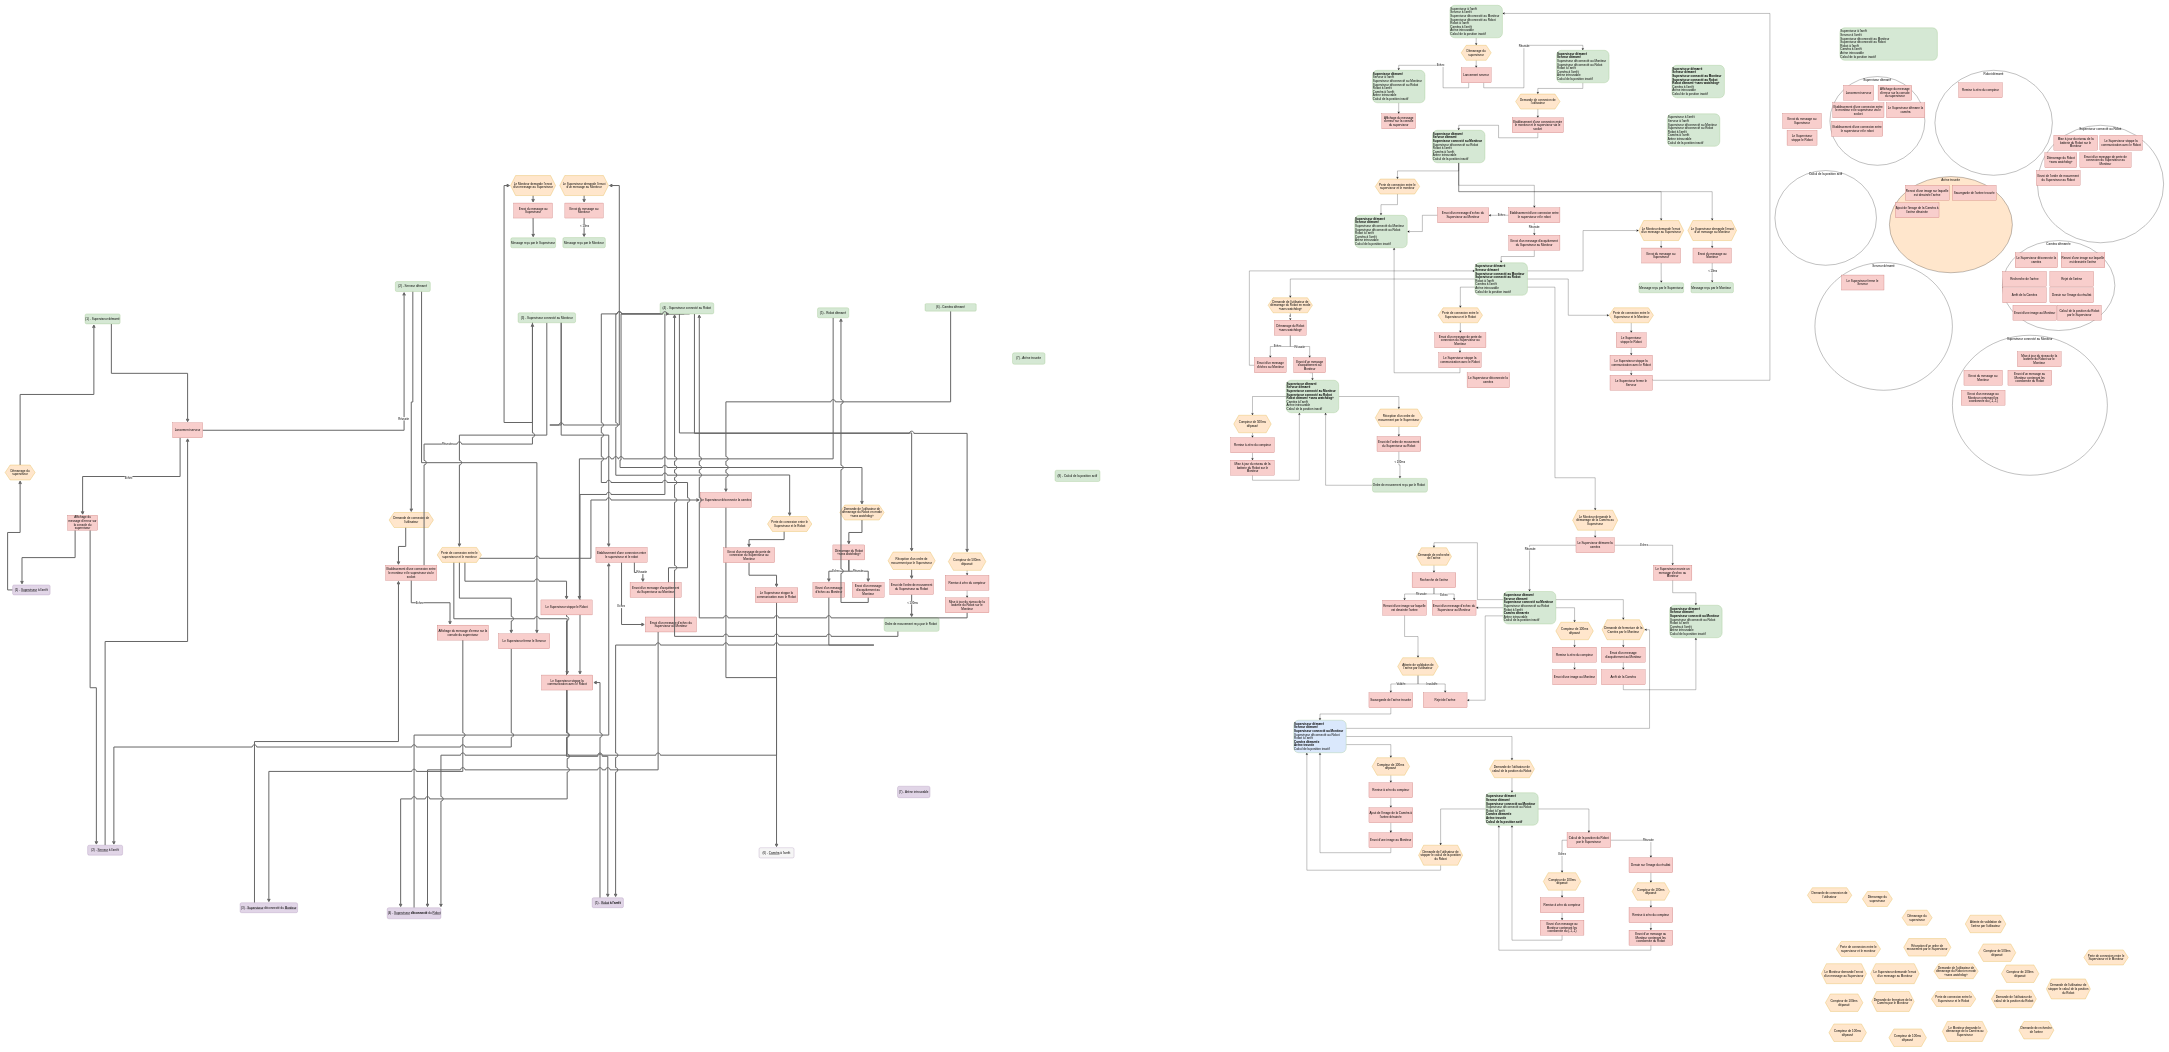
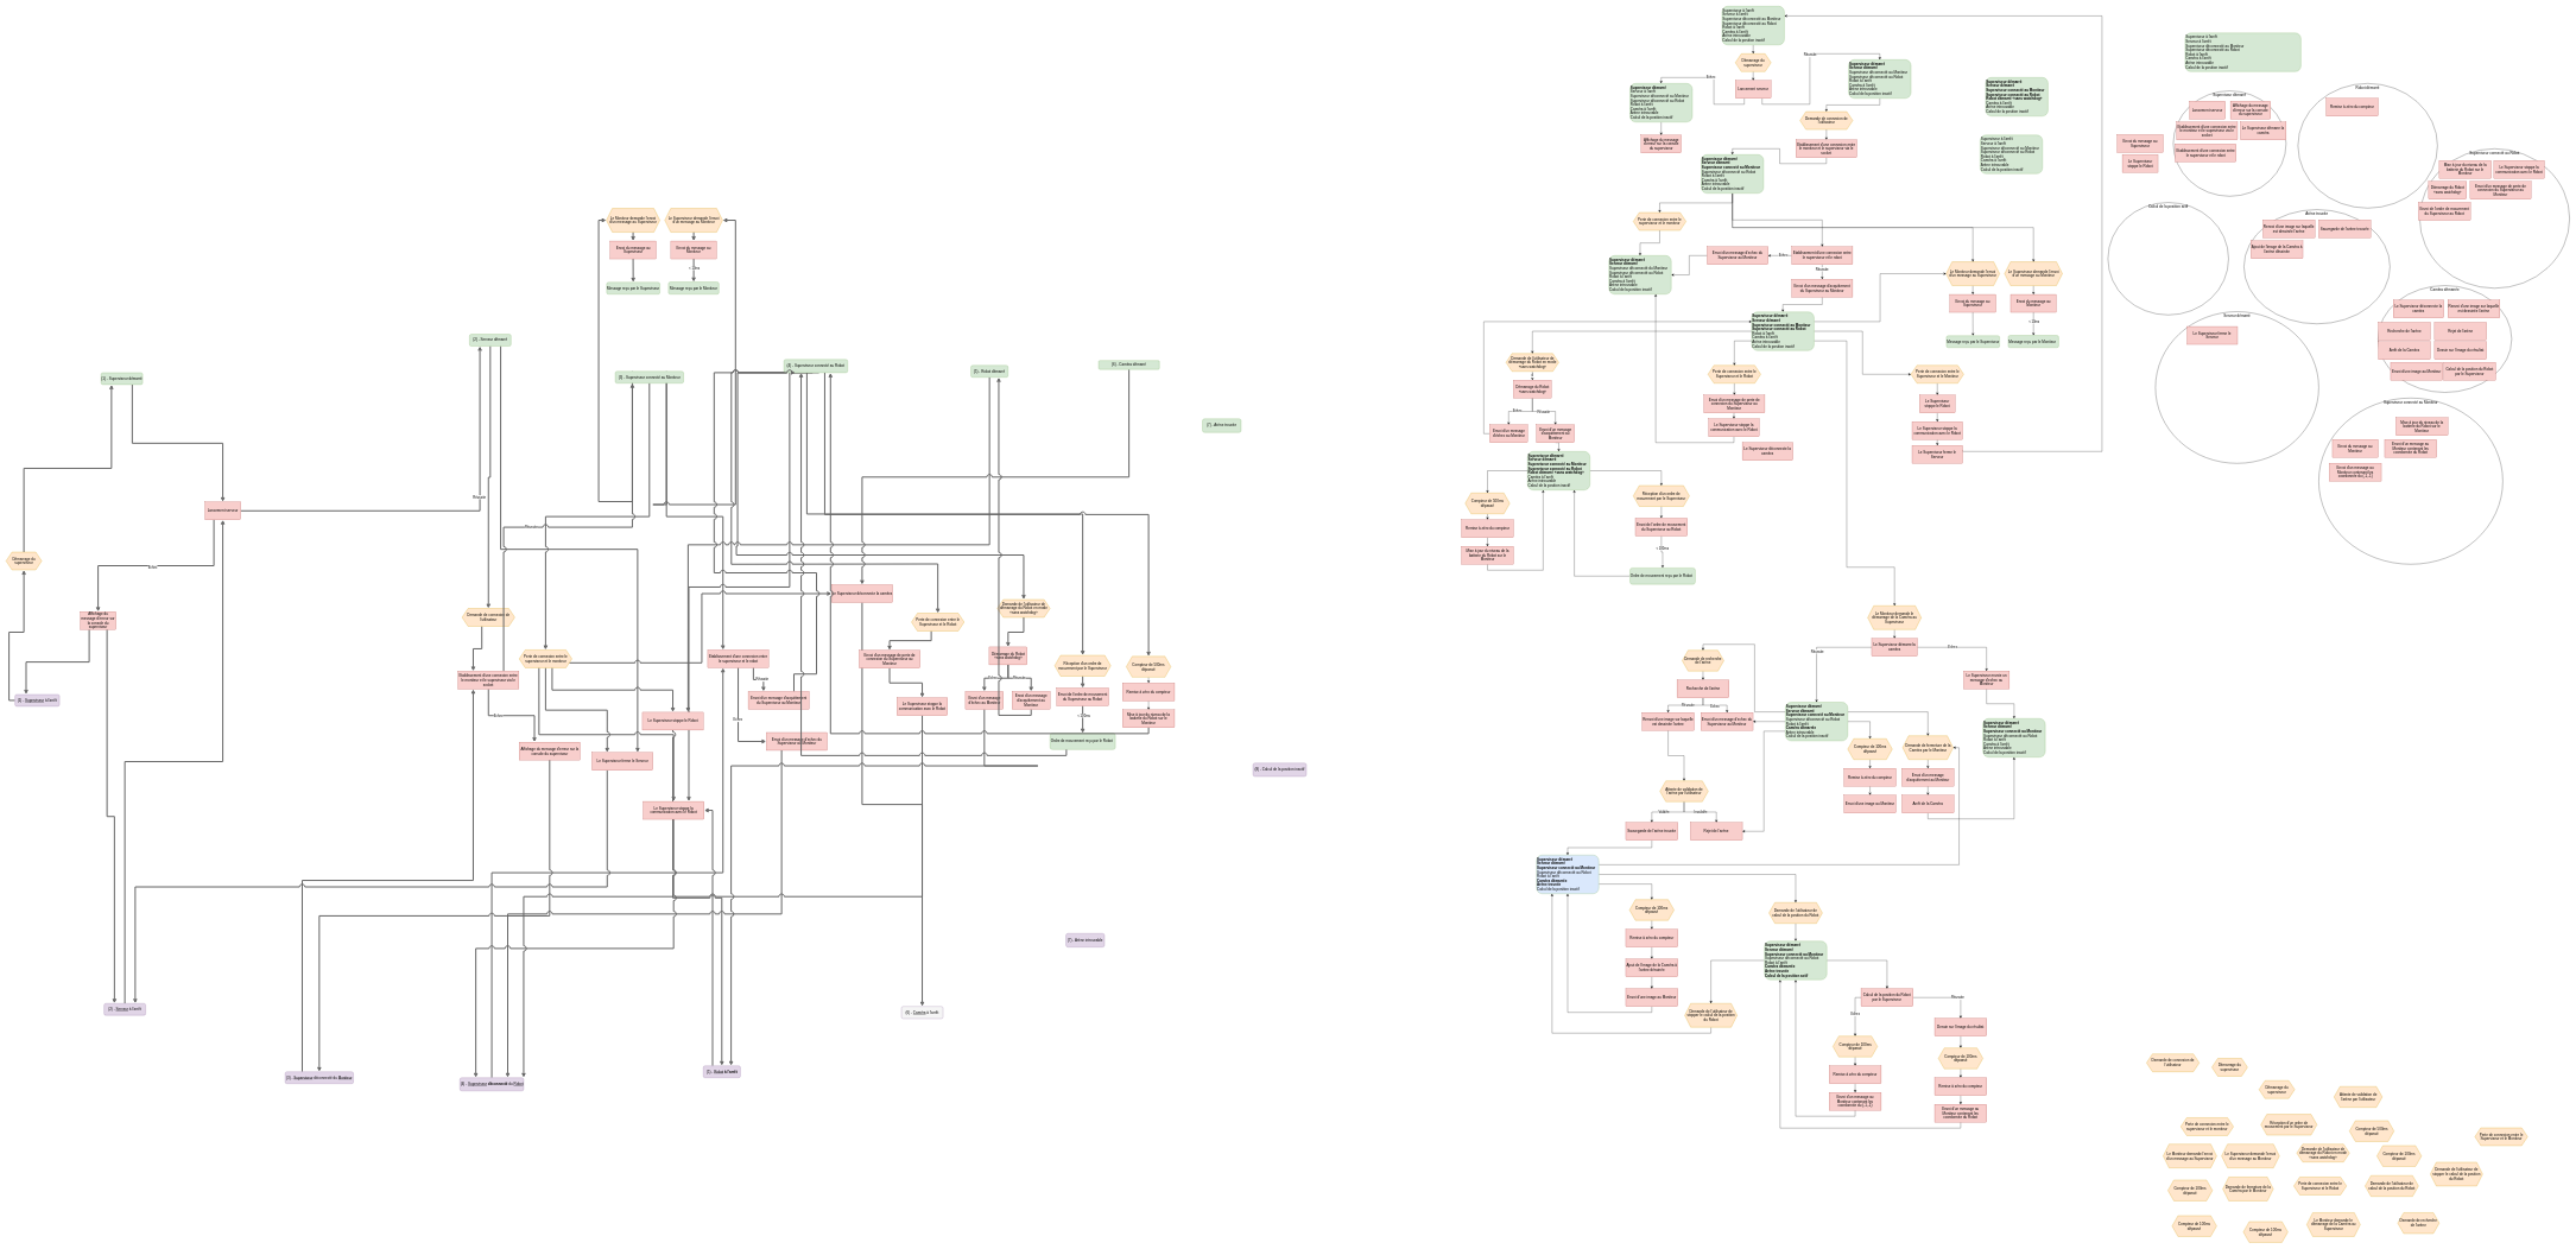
- <mxCell id="209" value="&lt;div style=&quot;text-align: left;&quot;&gt;&lt;div&gt;&lt;div&gt;&lt;div&gt;Arène trouvée&lt;/div&gt;&lt;/div&gt;&lt;div&gt;&lt;/div&gt;&lt;/div&gt;&lt;div&gt;&lt;/div&gt;&lt;/div&gt;" style="ellipse;whiteSpace=wrap;html=1;verticalAlign=top;fillColor=#ffe6cc;" parent="1" vertex="1"><mxGeometry x="7558" y="705" width="492" height="385" as="geometry" /></mxCell>
+ <mxCell id="209" value="&lt;div style=&quot;text-align: left;&quot;&gt;&lt;div&gt;&lt;div&gt;&lt;div&gt;Arène trouvée&lt;/div&gt;&lt;/div&gt;&lt;div&gt;&lt;/div&gt;&lt;/div&gt;&lt;div&gt;&lt;/div&gt;&lt;/div&gt;" style="ellipse;whiteSpace=wrap;html=1;verticalAlign=top;" parent="1" vertex="1"><mxGeometry x="7558" y="705" width="492" height="385" as="geometry" /></mxCell>
- <mxCell id="240" value="&lt;div&gt;&lt;div&gt;&lt;div&gt;&lt;div&gt;(8) - Calcul de la position actif&lt;/div&gt;&lt;/div&gt;&lt;/div&gt;&lt;/div&gt;" style="rounded=1;whiteSpace=wrap;html=1;align=center;fillColor=#d5e8d4;strokeColor=#82b366;" vertex="1" parent="1"><mxGeometry x="4220" y="1880" width="180" height="45" as="geometry" /></mxCell>
+ <mxCell id="282" value="&lt;div&gt;&lt;div&gt;&lt;div&gt;&lt;div&gt;(8) - Calcul de la position inactif&lt;/div&gt;&lt;/div&gt;&lt;/div&gt;&lt;/div&gt;" style="rounded=1;whiteSpace=wrap;html=1;align=center;fillColor=#e1d5e7;strokeColor=#9673a6;" vertex="1" parent="1"><mxGeometry x="4220" y="2570" width="180" height="45" as="geometry" /></mxCell>
